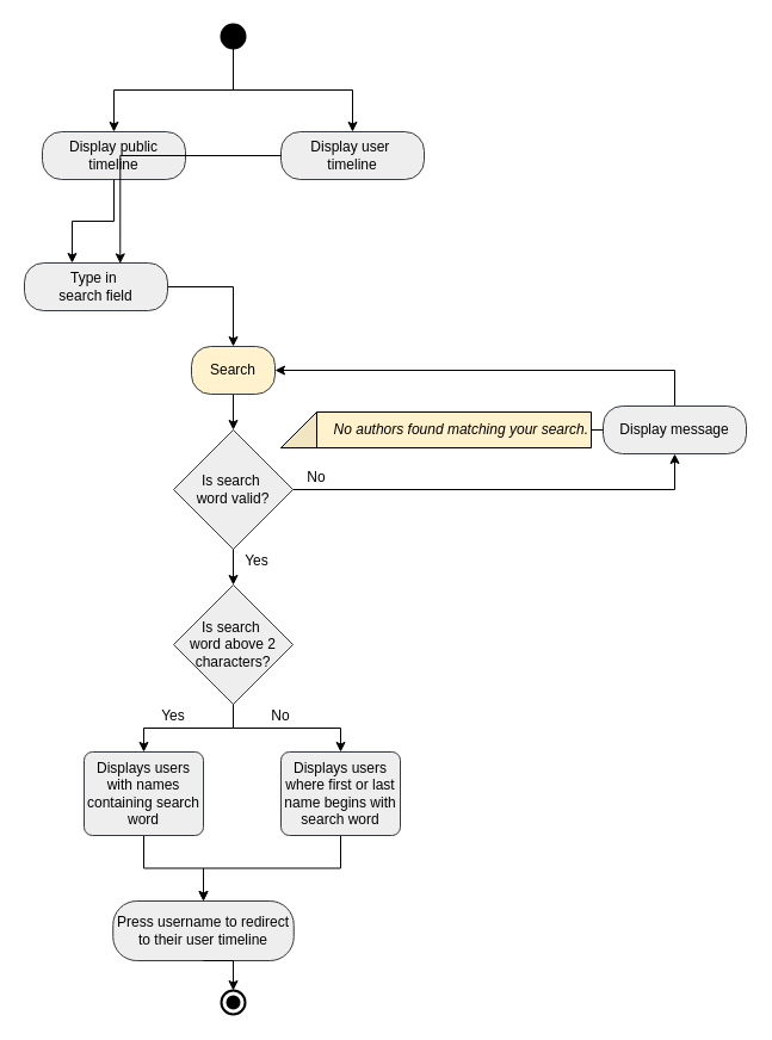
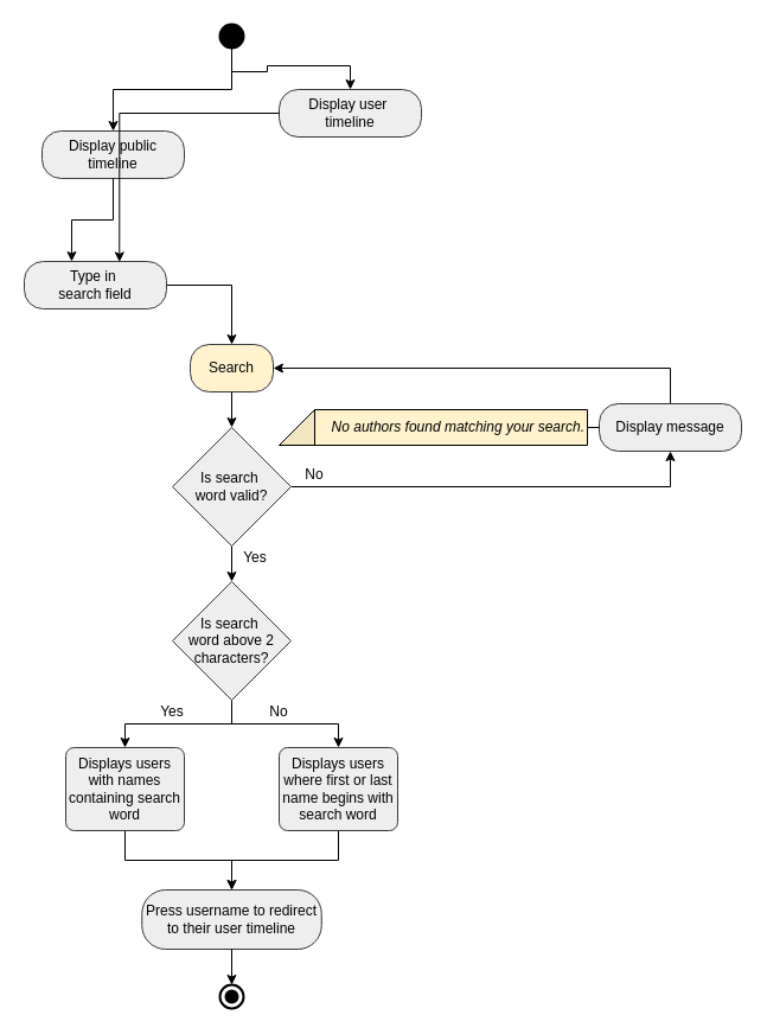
- <mxCell id="3" value="Display user&amp;nbsp;&lt;div&gt;timeline&lt;/div&gt;" style="rounded=1;whiteSpace=wrap;html=1;arcSize=40;fontSize=12;glass=0;strokeWidth=1;shadow=0;fillColor=#eeeeee;strokeColor=#36393d;" vertex="1" parent="1"><mxGeometry x="235" y="110" width="120" height="40" as="geometry" /></mxCell>
+ <mxCell id="3" value="Display user&amp;nbsp;&lt;div&gt;timeline&lt;/div&gt;" style="rounded=1;whiteSpace=wrap;html=1;arcSize=40;fontSize=12;glass=0;strokeWidth=1;shadow=0;fillColor=#eeeeee;strokeColor=#36393d;" vertex="1" parent="1"><mxGeometry x="235" y="75" width="120" height="40" as="geometry" /></mxCell>
- <mxCell id="24" value="Displays users with names containing search word" style="rounded=1;whiteSpace=wrap;html=1;arcSize=40;absoluteArcSize=1;arcSize=14;strokeWidth=1;fillColor=#eeeeee;strokeColor=#36393d;" vertex="1" parent="1"><mxGeometry x="70" y="630" width="100" height="70" as="geometry" /></mxCell>
+ <mxCell id="24" value="Displays users with names containing search word" style="rounded=1;whiteSpace=wrap;html=1;arcSize=40;absoluteArcSize=1;arcSize=14;strokeWidth=1;fillColor=#eeeeee;strokeColor=#36393d;" vertex="1" parent="1"><mxGeometry x="55" y="630" width="100" height="70" as="geometry" /></mxCell>
- <mxCell id="31" value="Press username to redirect to their user timeline" style="rounded=1;whiteSpace=wrap;html=1;arcSize=40;fontSize=12;glass=0;strokeWidth=1;shadow=0;fillColor=#eeeeee;strokeColor=#36393d;" vertex="1" parent="1"><mxGeometry x="94.25" y="755" width="151.5" height="50" as="geometry" /></mxCell>
+ <mxCell id="31" value="Press username to redirect to their user timeline" style="rounded=1;whiteSpace=wrap;html=1;arcSize=40;fontSize=12;glass=0;strokeWidth=1;shadow=0;fillColor=#eeeeee;strokeColor=#36393d;" vertex="1" parent="1"><mxGeometry x="119.25" y="750" width="151.5" height="50" as="geometry" /></mxCell>
